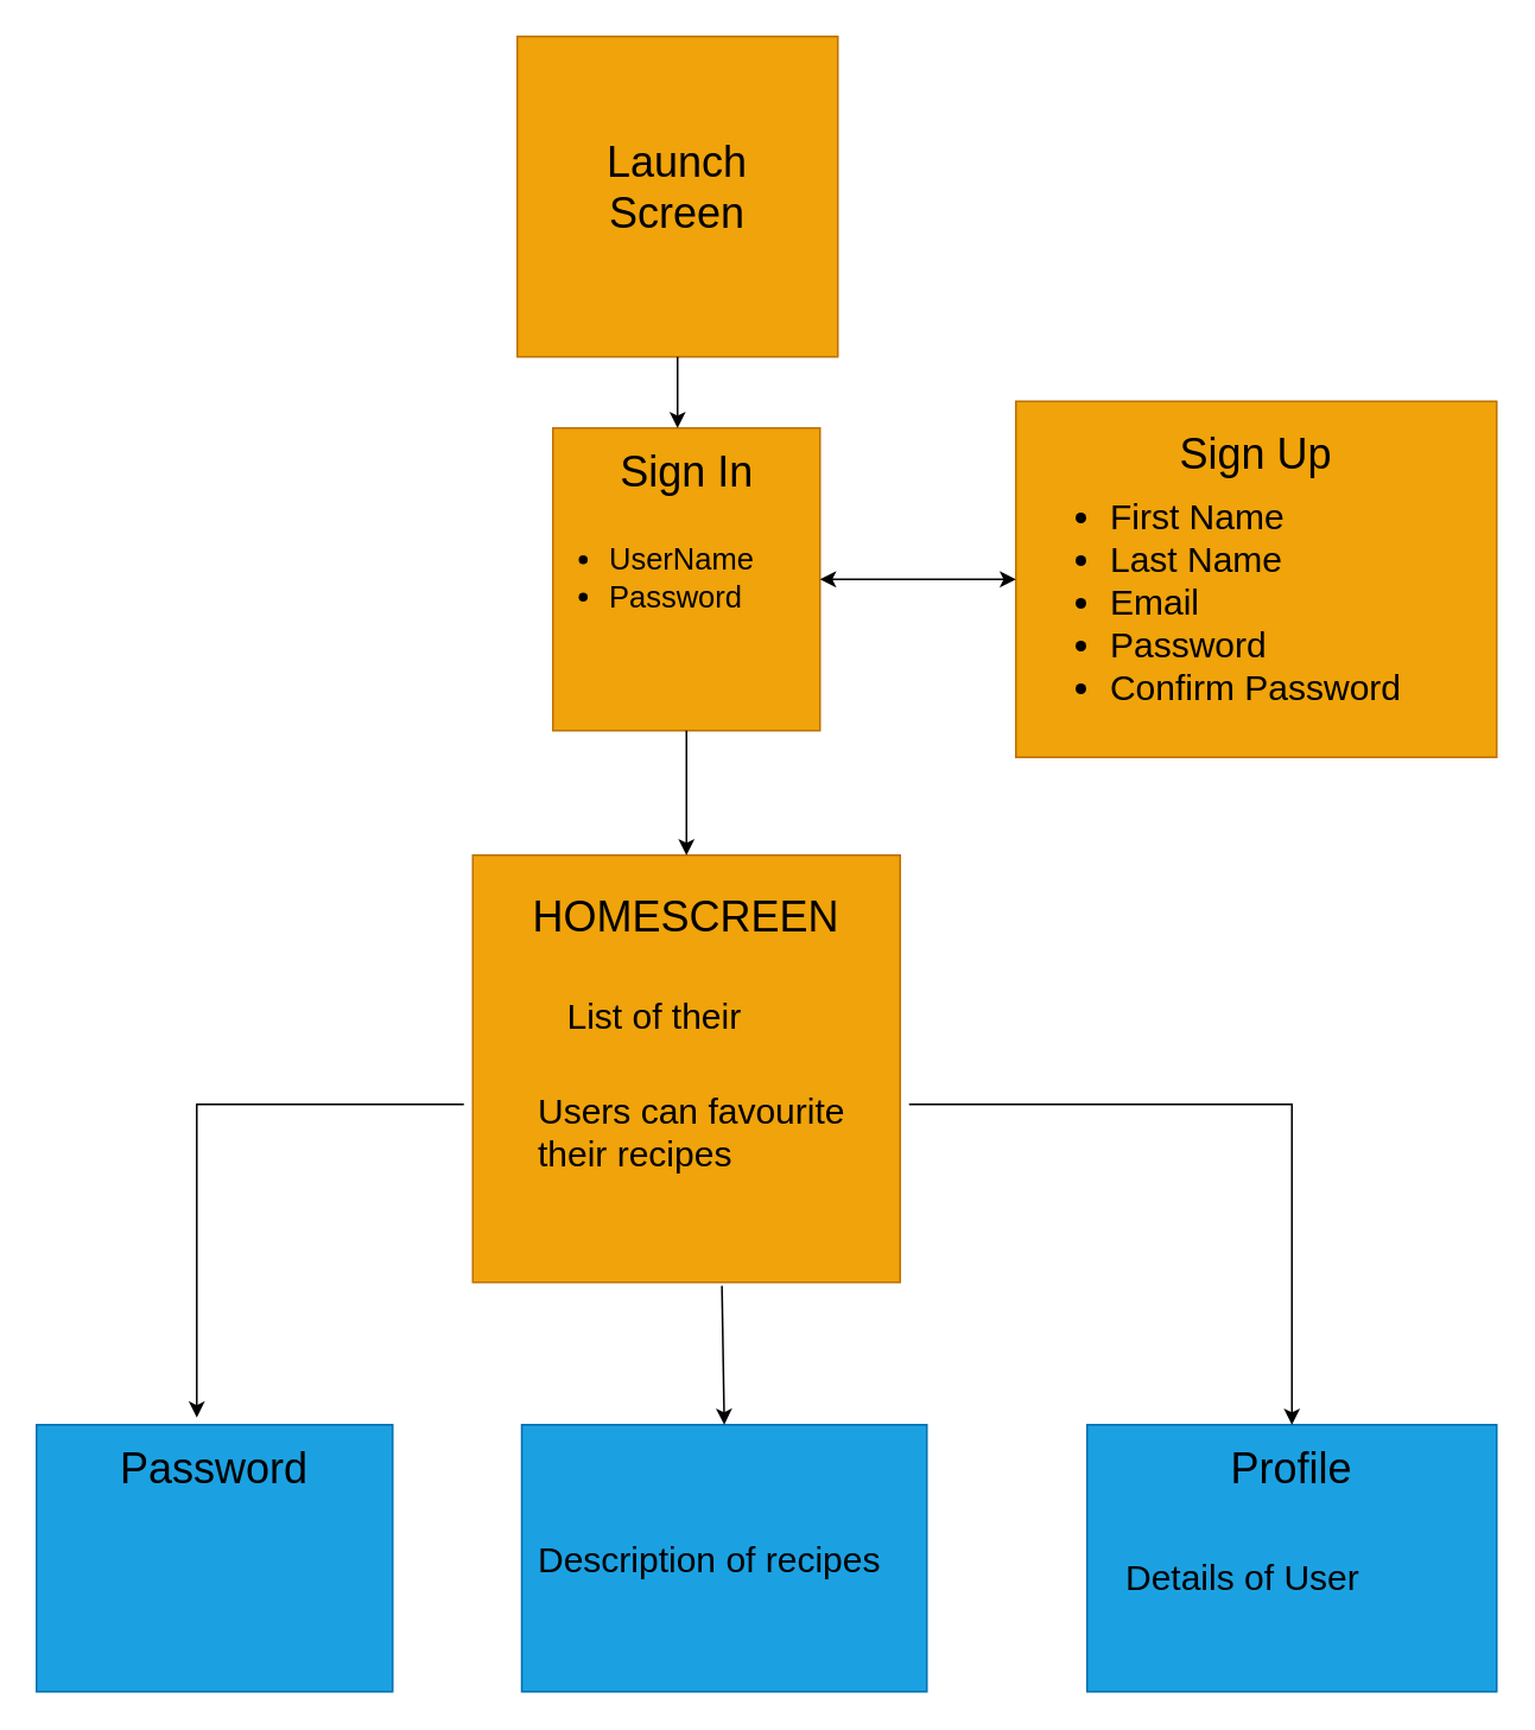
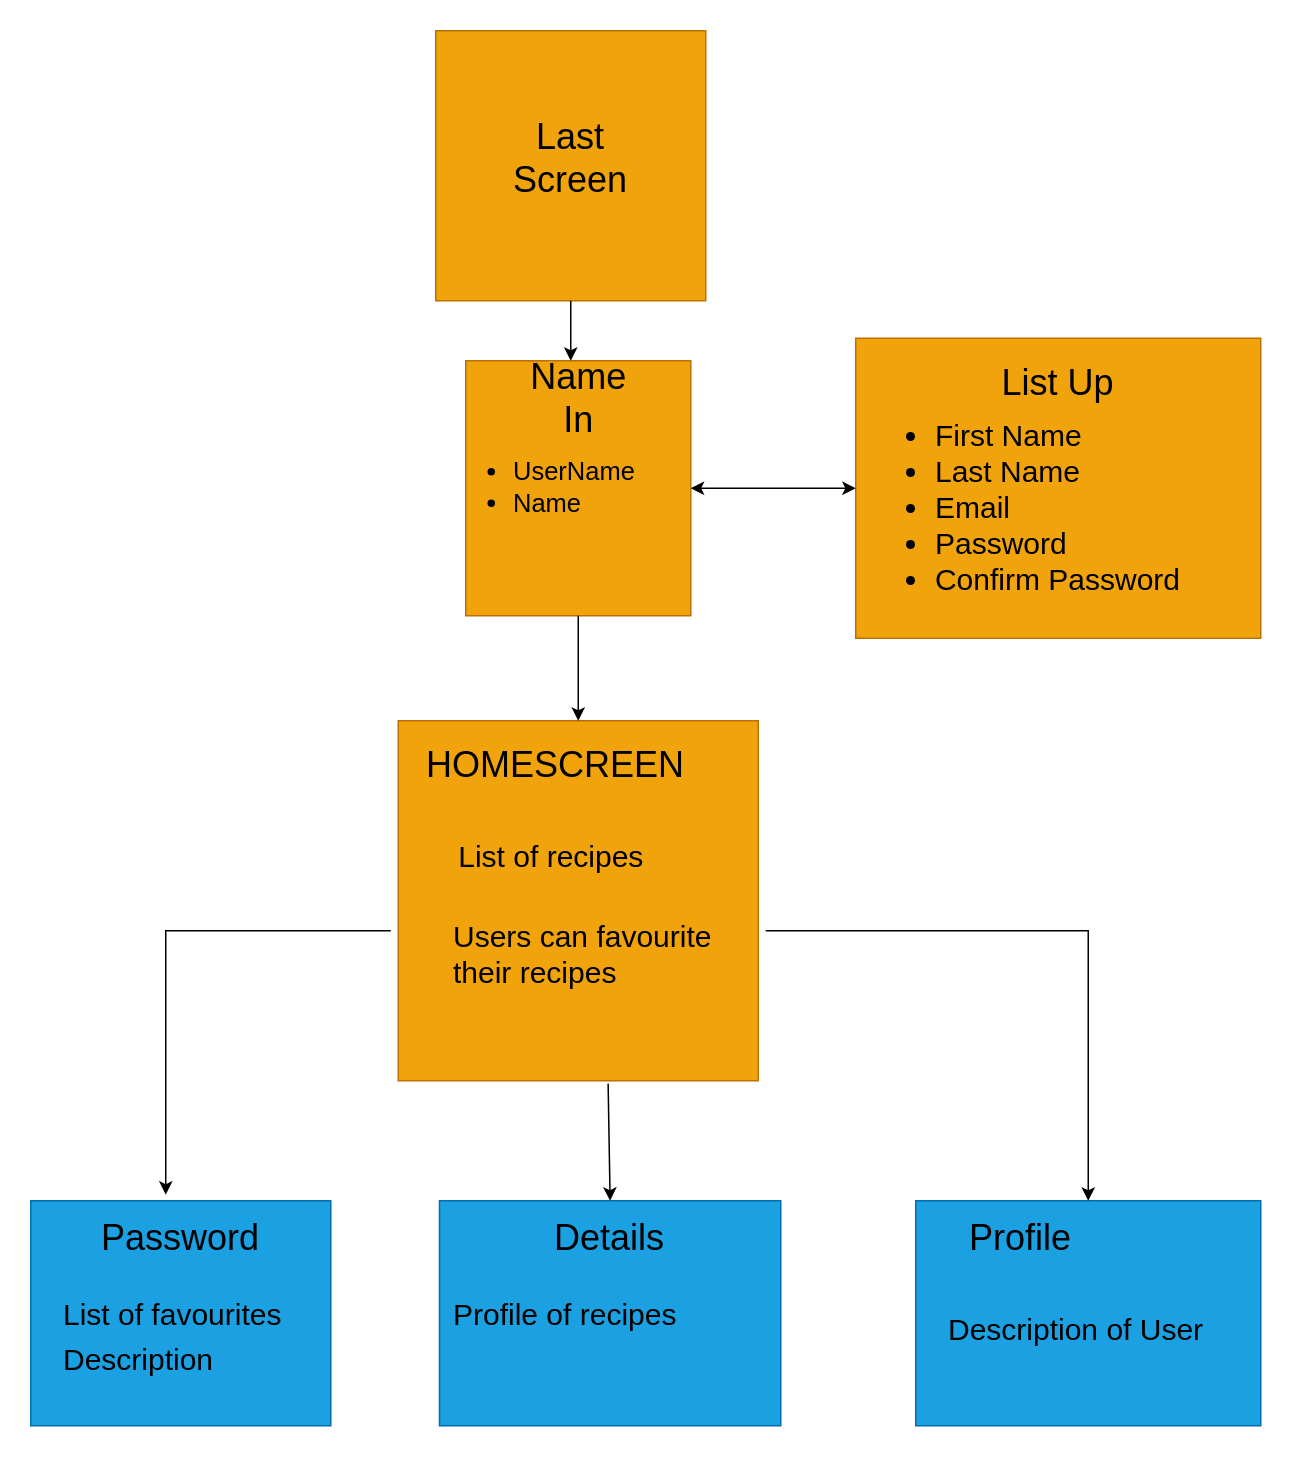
- <mxCell id="3" value="Launch Screen" style="text;html=1;strokeColor=none;fillColor=none;align=center;verticalAlign=middle;whiteSpace=wrap;rounded=0;fontColor=#000000;fontSize=24;" parent="1" vertex="1"><mxGeometry x="330" y="90" width="100" height="30" as="geometry" /></mxCell>
+ <mxCell id="3" value="Last Screen" style="text;html=1;strokeColor=none;fillColor=none;align=center;verticalAlign=middle;whiteSpace=wrap;rounded=0;fontColor=#000000;fontSize=24;" parent="1" vertex="1"><mxGeometry x="330" y="90" width="100" height="30" as="geometry" /></mxCell>
- <mxCell id="28" value="Sign Up" style="text;html=1;strokeColor=none;fillColor=none;align=center;verticalAlign=middle;whiteSpace=wrap;rounded=0;fontSize=24;fontColor=#000000;" parent="1" vertex="1"><mxGeometry x="640" y="240" width="130" height="30" as="geometry" /></mxCell>
+ <mxCell id="28" value="List Up" style="text;html=1;strokeColor=none;fillColor=none;align=center;verticalAlign=middle;whiteSpace=wrap;rounded=0;fontSize=24;fontColor=#000000;" parent="1" vertex="1"><mxGeometry x="640" y="240" width="130" height="30" as="geometry" /></mxCell>
- <mxCell id="11" value="Sign In" style="text;html=1;strokeColor=none;fillColor=none;align=center;verticalAlign=middle;whiteSpace=wrap;rounded=0;fontSize=24;fontColor=#000000;" parent="1" vertex="1"><mxGeometry x="342.5" y="250" width="85" height="30" as="geometry" /></mxCell>
+ <mxCell id="11" value="Name In" style="text;html=1;strokeColor=none;fillColor=none;align=center;verticalAlign=middle;whiteSpace=wrap;rounded=0;fontSize=24;fontColor=#000000;" parent="1" vertex="1"><mxGeometry x="342.5" y="250" width="85" height="30" as="geometry" /></mxCell>
- <mxCell id="12" value="&lt;div style=&quot;font-size: 17px&quot;&gt;&lt;ul&gt;&lt;li&gt;UserName&lt;br&gt;&lt;/li&gt;&lt;li&gt;Password&lt;br&gt;&lt;/li&gt;&lt;/ul&gt;&lt;/div&gt;" style="text;html=1;strokeColor=none;fillColor=none;align=left;verticalAlign=middle;whiteSpace=wrap;rounded=0;fontSize=20;fontColor=#000000;" parent="1" vertex="1"><mxGeometry x="300" y="290" width="150" height="70" as="geometry" /></mxCell>
+ <mxCell id="12" value="&lt;div style=&quot;font-size: 17px&quot;&gt;&lt;ul&gt;&lt;li&gt;UserName&lt;br&gt;&lt;/li&gt;&lt;li&gt;Name&lt;br&gt;&lt;/li&gt;&lt;/ul&gt;&lt;/div&gt;" style="text;html=1;strokeColor=none;fillColor=none;align=left;verticalAlign=middle;whiteSpace=wrap;rounded=0;fontSize=20;fontColor=#000000;" parent="1" vertex="1"><mxGeometry x="300" y="290" width="150" height="70" as="geometry" /></mxCell>
- <mxCell id="10" value="HOMESCREEN" style="text;html=1;strokeColor=none;fillColor=none;align=center;verticalAlign=middle;whiteSpace=wrap;rounded=0;fontSize=24;fontColor=#000000;" parent="1" vertex="1"><mxGeometry x="305" y="500" width="160" height="30" as="geometry" /></mxCell>
+ <mxCell id="10" value="HOMESCREEN" style="text;html=1;strokeColor=none;fillColor=none;align=center;verticalAlign=middle;whiteSpace=wrap;rounded=0;fontSize=24;fontColor=#000000;" parent="1" vertex="1"><mxGeometry x="290" y="495" width="160" height="30" as="geometry" /></mxCell>
- <mxCell id="13" value="List of their&amp;nbsp;" style="text;html=1;strokeColor=none;fillColor=none;align=center;verticalAlign=middle;whiteSpace=wrap;rounded=0;fontSize=20;fontColor=#000000;" parent="1" vertex="1"><mxGeometry x="270" y="540" width="200" height="60" as="geometry" /></mxCell>
+ <mxCell id="13" value="List of recipes&amp;nbsp;" style="text;html=1;strokeColor=none;fillColor=none;align=center;verticalAlign=middle;whiteSpace=wrap;rounded=0;fontSize=20;fontColor=#000000;" parent="1" vertex="1"><mxGeometry x="270" y="540" width="200" height="60" as="geometry" /></mxCell>
+ <mxCell id="21" value="Details" style="text;html=1;strokeColor=none;fillColor=none;align=center;verticalAlign=middle;whiteSpace=wrap;rounded=0;fontSize=24;fontColor=#000000;" parent="1" vertex="1"><mxGeometry x="376.25" y="810" width="60" height="30" as="geometry" /></mxCell>
- <mxCell id="23" value="Profile" style="text;html=1;strokeColor=none;fillColor=none;align=center;verticalAlign=middle;whiteSpace=wrap;rounded=0;fontSize=24;fontColor=#000000;" parent="1" vertex="1"><mxGeometry x="675" y="810" width="100" height="30" as="geometry" /></mxCell>
+ <mxCell id="23" value="Profile" style="text;html=1;strokeColor=none;fillColor=none;align=center;verticalAlign=middle;whiteSpace=wrap;rounded=0;fontSize=24;fontColor=#000000;" parent="1" vertex="1"><mxGeometry x="630" y="810" width="100" height="30" as="geometry" /></mxCell>
+ <mxCell id="26" value="List of favourites" style="text;html=1;strokeColor=none;fillColor=none;align=left;verticalAlign=middle;whiteSpace=wrap;rounded=0;fontSize=20;fontColor=#000000;" parent="1" vertex="1"><mxGeometry x="40" y="860" width="160" height="30" as="geometry" /></mxCell>
- <mxCell id="22" value="Description&amp;nbsp;of recipes" style="text;html=1;strokeColor=none;fillColor=none;align=left;verticalAlign=middle;whiteSpace=wrap;rounded=0;fontSize=20;fontColor=#000000;strokeWidth=2;" parent="1" vertex="1"><mxGeometry x="300" y="860" width="240" height="30" as="geometry" /></mxCell>
+ <mxCell id="22" value="Profile&amp;nbsp;of recipes" style="text;html=1;strokeColor=none;fillColor=none;align=left;verticalAlign=middle;whiteSpace=wrap;rounded=0;fontSize=20;fontColor=#000000;strokeWidth=2;" parent="1" vertex="1"><mxGeometry x="300" y="860" width="240" height="30" as="geometry" /></mxCell>
- <mxCell id="24" value="Details&amp;nbsp;of User" style="text;html=1;strokeColor=none;fillColor=none;align=left;verticalAlign=middle;whiteSpace=wrap;rounded=0;fontSize=20;fontColor=#000000;" parent="1" vertex="1"><mxGeometry x="630" y="860" width="200" height="50" as="geometry" /></mxCell>
+ <mxCell id="24" value="Description&amp;nbsp;of User" style="text;html=1;strokeColor=none;fillColor=none;align=left;verticalAlign=middle;whiteSpace=wrap;rounded=0;fontSize=20;fontColor=#000000;" parent="1" vertex="1"><mxGeometry x="630" y="860" width="200" height="50" as="geometry" /></mxCell>
+ <mxCell id="27" value="Description" style="text;html=1;strokeColor=none;fillColor=none;align=left;verticalAlign=middle;whiteSpace=wrap;rounded=0;fontSize=20;fontColor=#000000;" parent="1" vertex="1"><mxGeometry x="40" y="890" width="60" height="30" as="geometry" /></mxCell>
